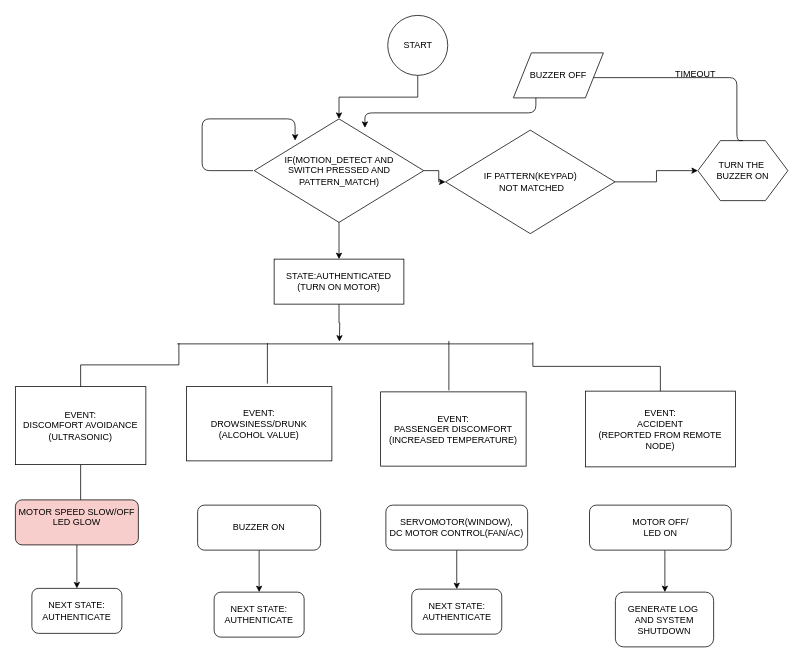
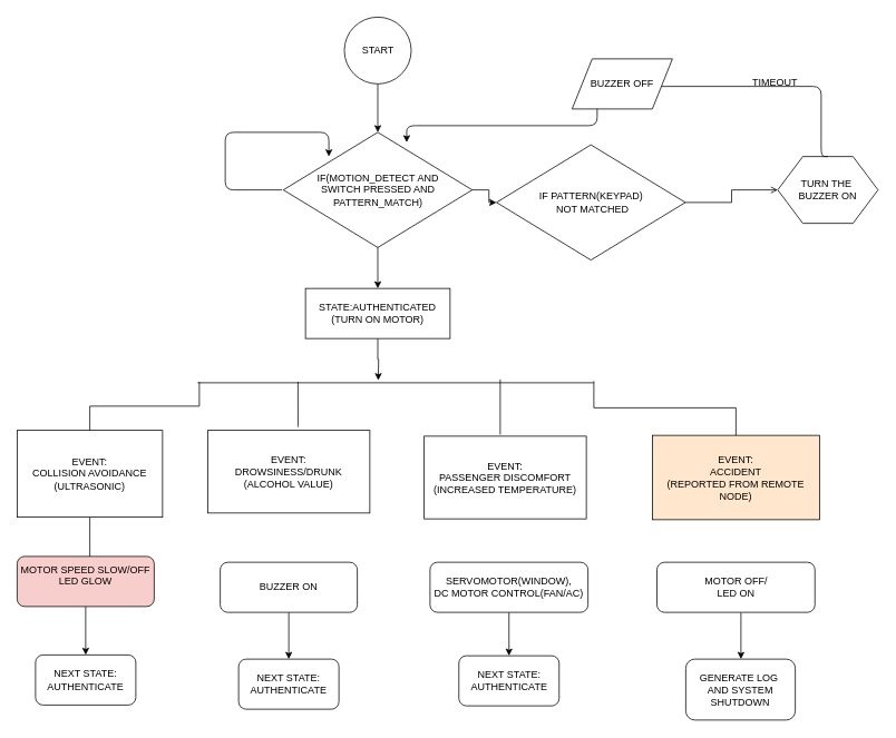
- <mxCell id="5" value="START" style="ellipse;whiteSpace=wrap;html=1;aspect=fixed;" vertex="1" parent="1"><mxGeometry x="516.5" y="20" width="80" height="80" as="geometry" /></mxCell>
+ <mxCell id="5" value="START" style="ellipse;whiteSpace=wrap;html=1;aspect=fixed;" vertex="1" parent="1"><mxGeometry x="411.5" y="20" width="80" height="80" as="geometry" /></mxCell>
- <mxCell id="9" value="" style="edgeStyle=orthogonalEdgeStyle;rounded=0;orthogonalLoop=1;jettySize=auto;html=1;" edge="1" parent="1" source="10" target="12"><mxGeometry relative="1" as="geometry" /></mxCell>
+ <mxCell id="9" value="" style="edgeStyle=orthogonalEdgeStyle;rounded=0;orthogonalLoop=1;jettySize=auto;html=1;endArrow=open;" edge="1" parent="1" source="10" target="12"><mxGeometry relative="1" as="geometry" /></mxCell>
- <mxCell id="17" value="EVENT:&lt;br&gt;DISCOMFORT AVOIDANCE&lt;br&gt;(ULTRASONIC)&lt;br&gt;" style="whiteSpace=wrap;html=1;align=center;verticalAlign=middle;container=1;recursiveResize=0;treeFolding=1;" vertex="1" parent="1"><mxGeometry x="20" y="515" width="174" height="104" as="geometry" /></mxCell>
+ <mxCell id="17" value="EVENT:&lt;br&gt;COLLISION AVOIDANCE&lt;br&gt;(ULTRASONIC)&lt;br&gt;" style="whiteSpace=wrap;html=1;align=center;verticalAlign=middle;container=1;recursiveResize=0;treeFolding=1;" vertex="1" parent="1"><mxGeometry x="20" y="515" width="174" height="104" as="geometry" /></mxCell>
- <mxCell id="13" value="EVENT:&lt;br&gt;ACCIDENT&lt;br&gt;(REPORTED FROM REMOTE NODE)&lt;br&gt;" style="whiteSpace=wrap;html=1;align=center;verticalAlign=middle;container=1;recursiveResize=0;treeFolding=1;" vertex="1" parent="1"><mxGeometry x="780" y="521" width="200" height="101" as="geometry" /></mxCell>
+ <mxCell id="13" value="EVENT:&lt;br&gt;ACCIDENT&lt;br&gt;(REPORTED FROM REMOTE NODE)&lt;br&gt;" style="whiteSpace=wrap;html=1;align=center;verticalAlign=middle;container=1;recursiveResize=0;treeFolding=1;fillColor=#ffe6cc;" vertex="1" parent="1"><mxGeometry x="780" y="521" width="200" height="101" as="geometry" /></mxCell>
